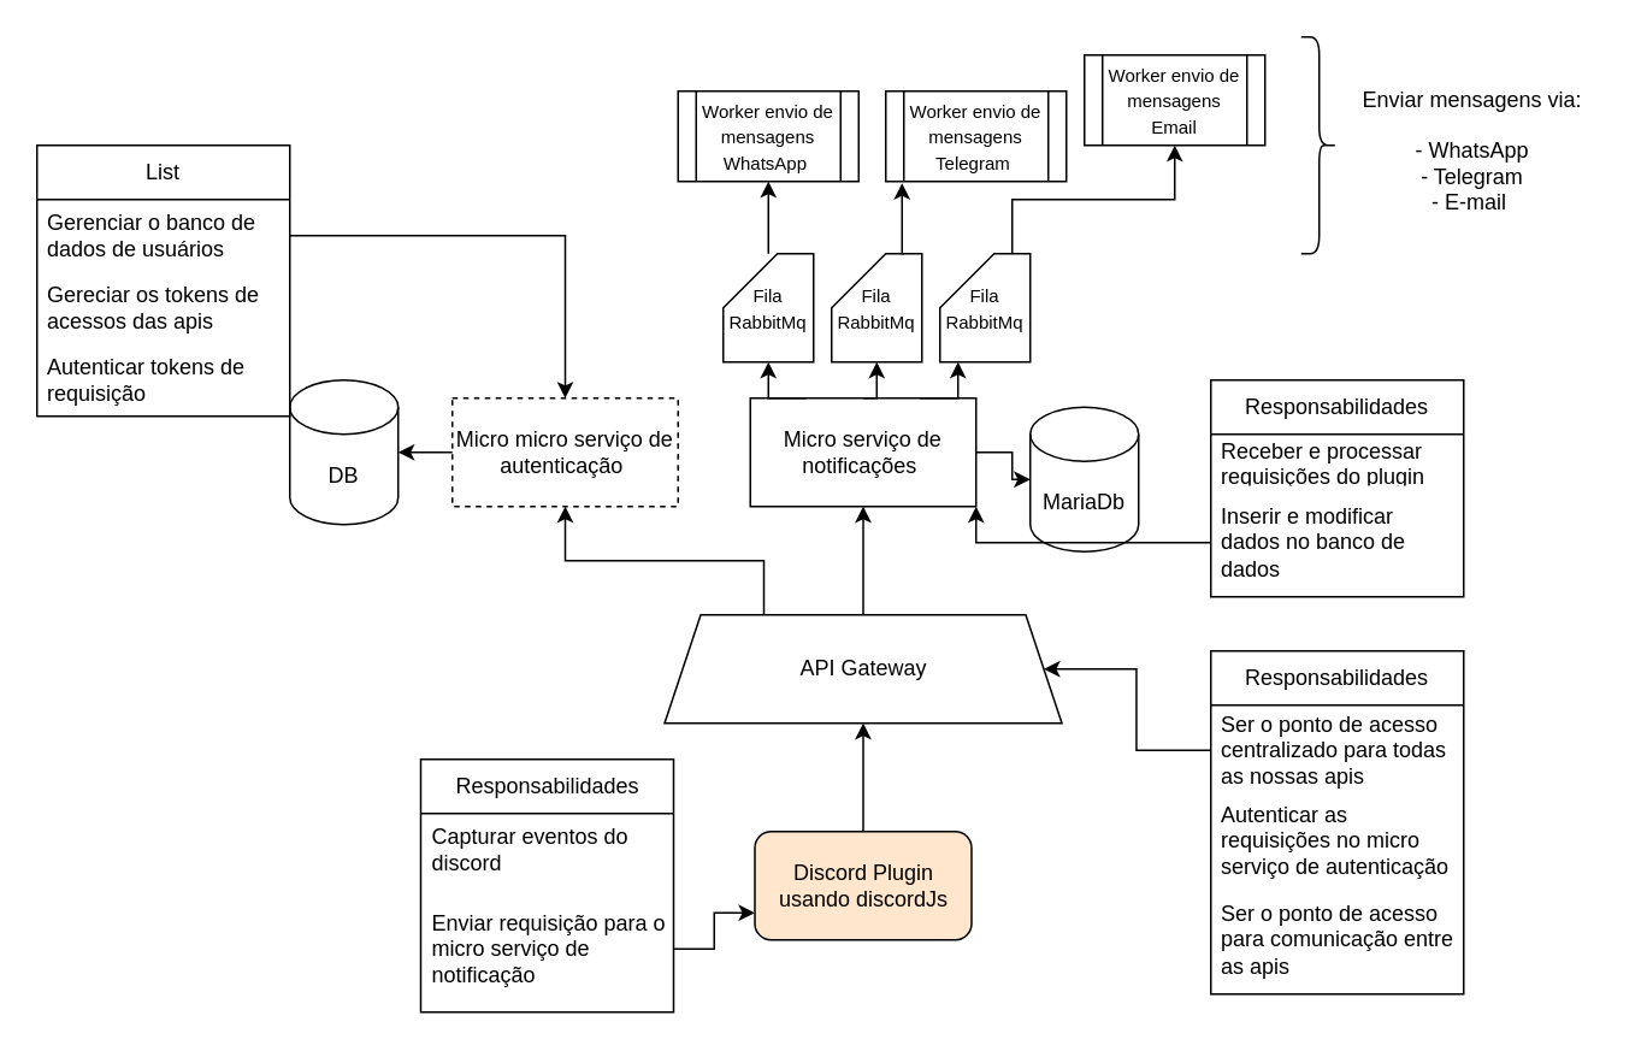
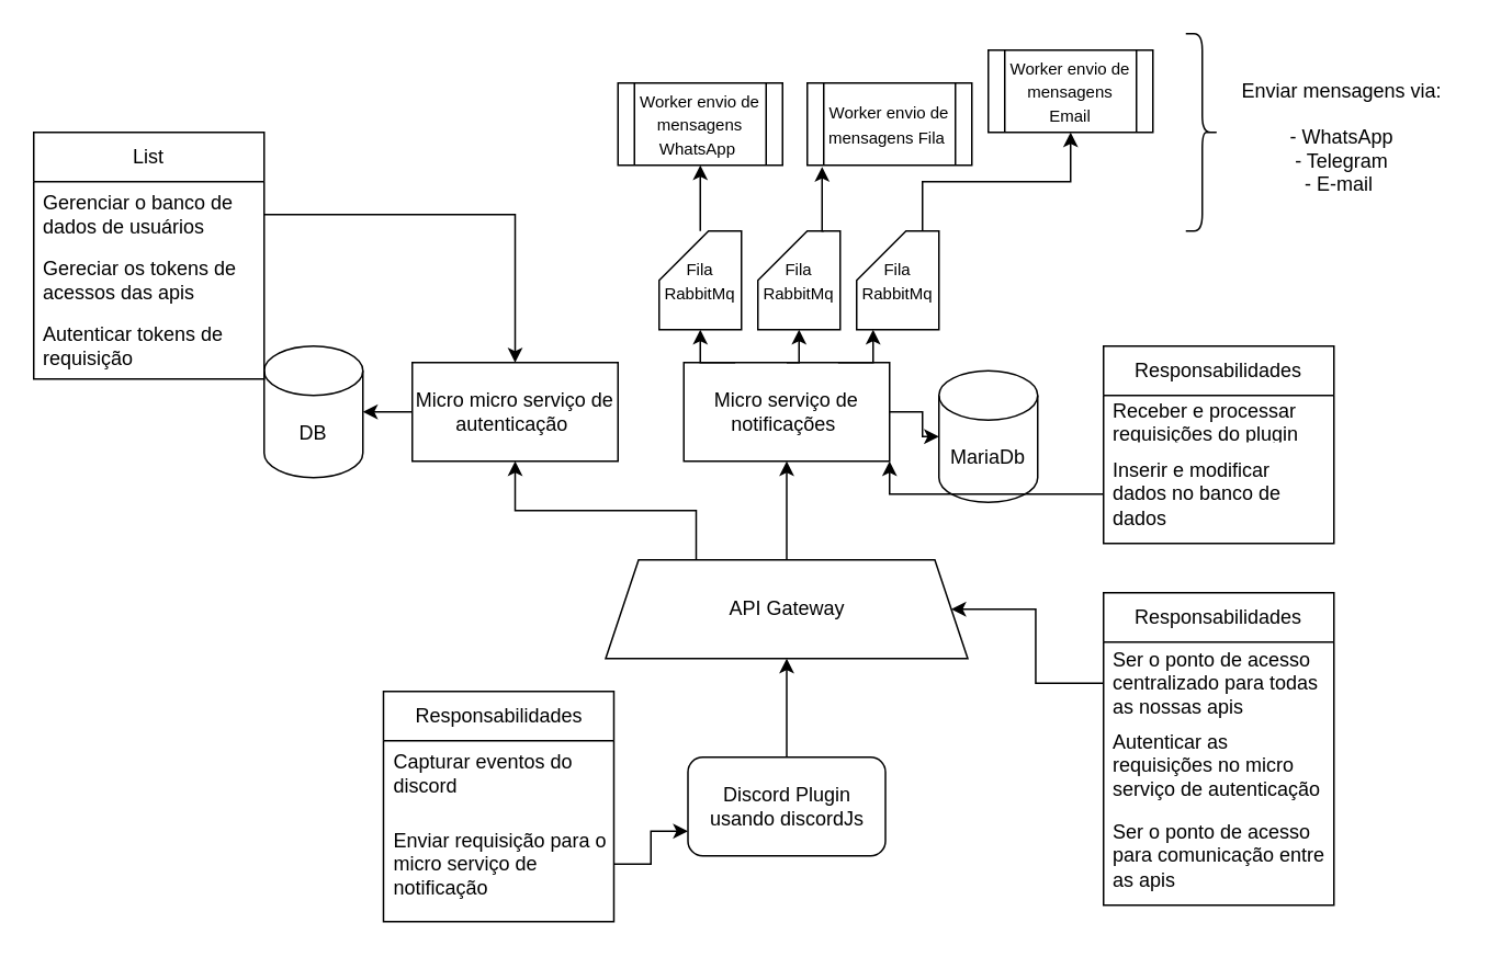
- <mxCell id="23" value="&lt;font style=&quot;font-size: 10px;&quot;&gt;Worker envio de mensagens Telegram&amp;nbsp;&lt;/font&gt;" style="shape=process;whiteSpace=wrap;html=1;backgroundOutline=1;" vertex="1" parent="1"><mxGeometry x="490" y="50" width="100" height="50" as="geometry" /></mxCell>
+ <mxCell id="23" value="&lt;font style=&quot;font-size: 10px;&quot;&gt;Worker envio de mensagens Fila&amp;nbsp;&lt;/font&gt;" style="shape=process;whiteSpace=wrap;html=1;backgroundOutline=1;" vertex="1" parent="1"><mxGeometry x="490" y="50" width="100" height="50" as="geometry" /></mxCell>
- <mxCell id="32" value="Micro micro serviço de autenticação&amp;nbsp;" style="rounded=0;whiteSpace=wrap;html=1;dashed=1;" vertex="1" parent="1"><mxGeometry x="250" y="220" width="125" height="60" as="geometry" /></mxCell>
+ <mxCell id="32" value="Micro micro serviço de autenticação&amp;nbsp;" style="rounded=0;whiteSpace=wrap;html=1;" vertex="1" parent="1"><mxGeometry x="250" y="220" width="125" height="60" as="geometry" /></mxCell>
- <mxCell id="3" value="Discord Plugin usando discordJs" style="rounded=1;whiteSpace=wrap;html=1;fillColor=#ffe6cc;" vertex="1" parent="1"><mxGeometry x="417.5" y="460" width="120" height="60" as="geometry" /></mxCell>
+ <mxCell id="3" value="Discord Plugin usando discordJs" style="rounded=1;whiteSpace=wrap;html=1;" vertex="1" parent="1"><mxGeometry x="417.5" y="460" width="120" height="60" as="geometry" /></mxCell>
